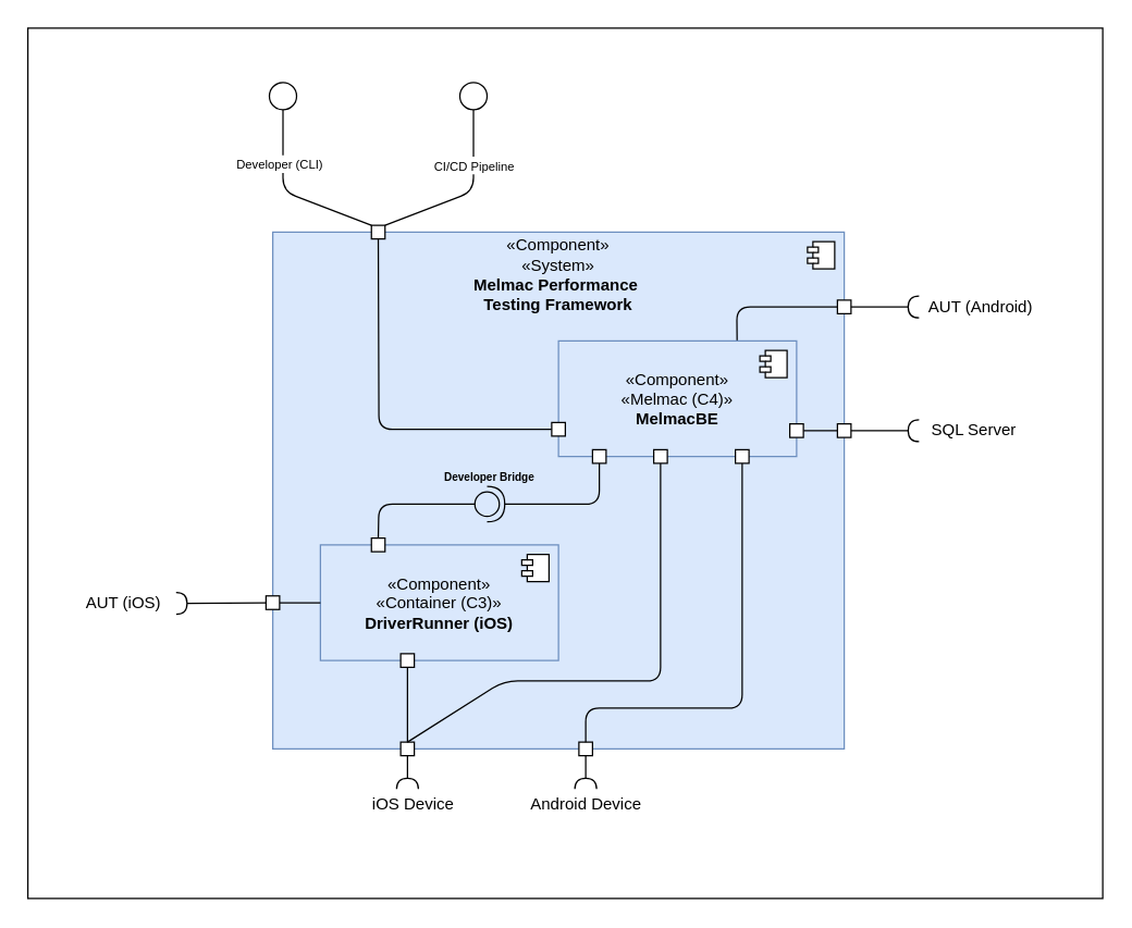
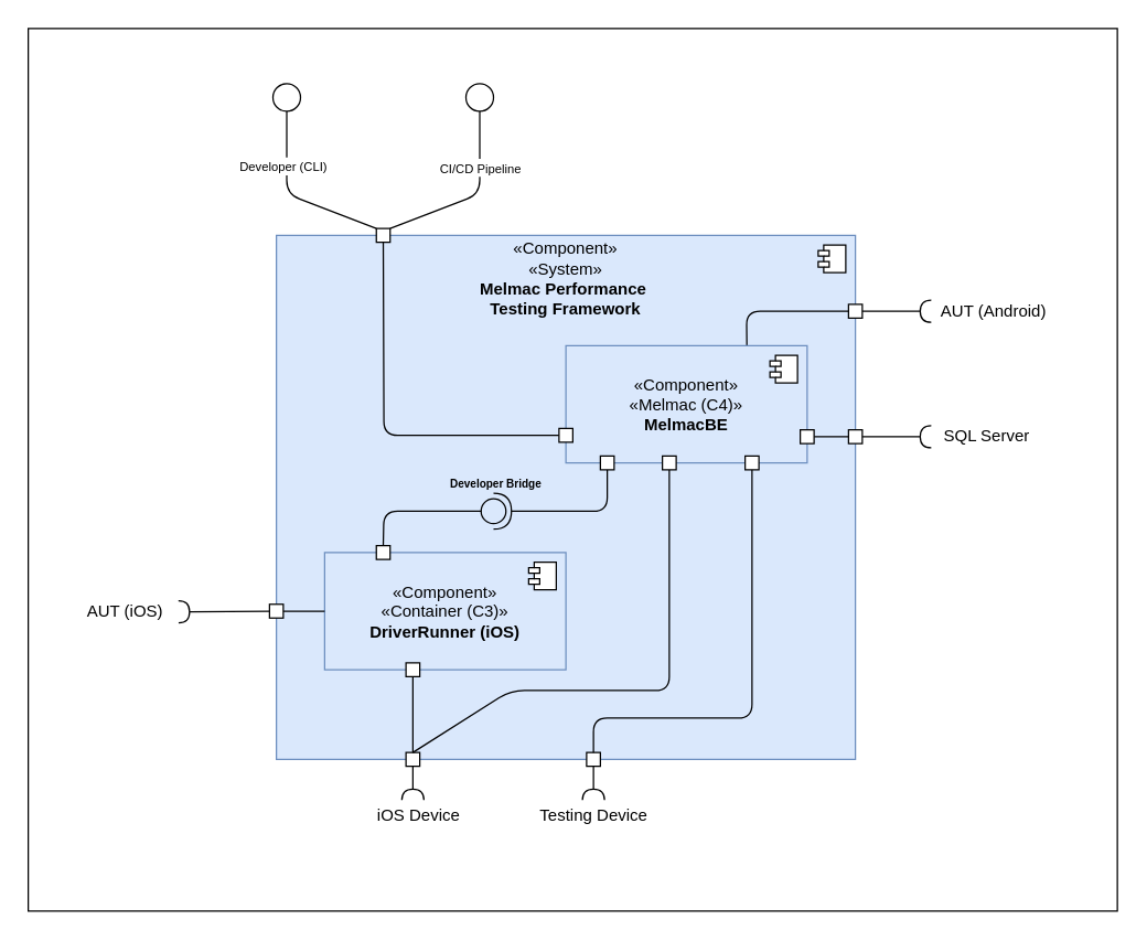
- <mxCell id="21" value="Android Device" style="text;html=1;align=center;verticalAlign=middle;resizable=0;points=[];autosize=1;strokeColor=none;fillColor=none;" parent="3" vertex="1"><mxGeometry x="380" y="576" width="100" height="30" as="geometry" /></mxCell>
+ <mxCell id="21" value="Testing Device" style="text;html=1;align=center;verticalAlign=middle;resizable=0;points=[];autosize=1;strokeColor=none;fillColor=none;" parent="3" vertex="1"><mxGeometry x="380" y="576" width="100" height="30" as="geometry" /></mxCell>
